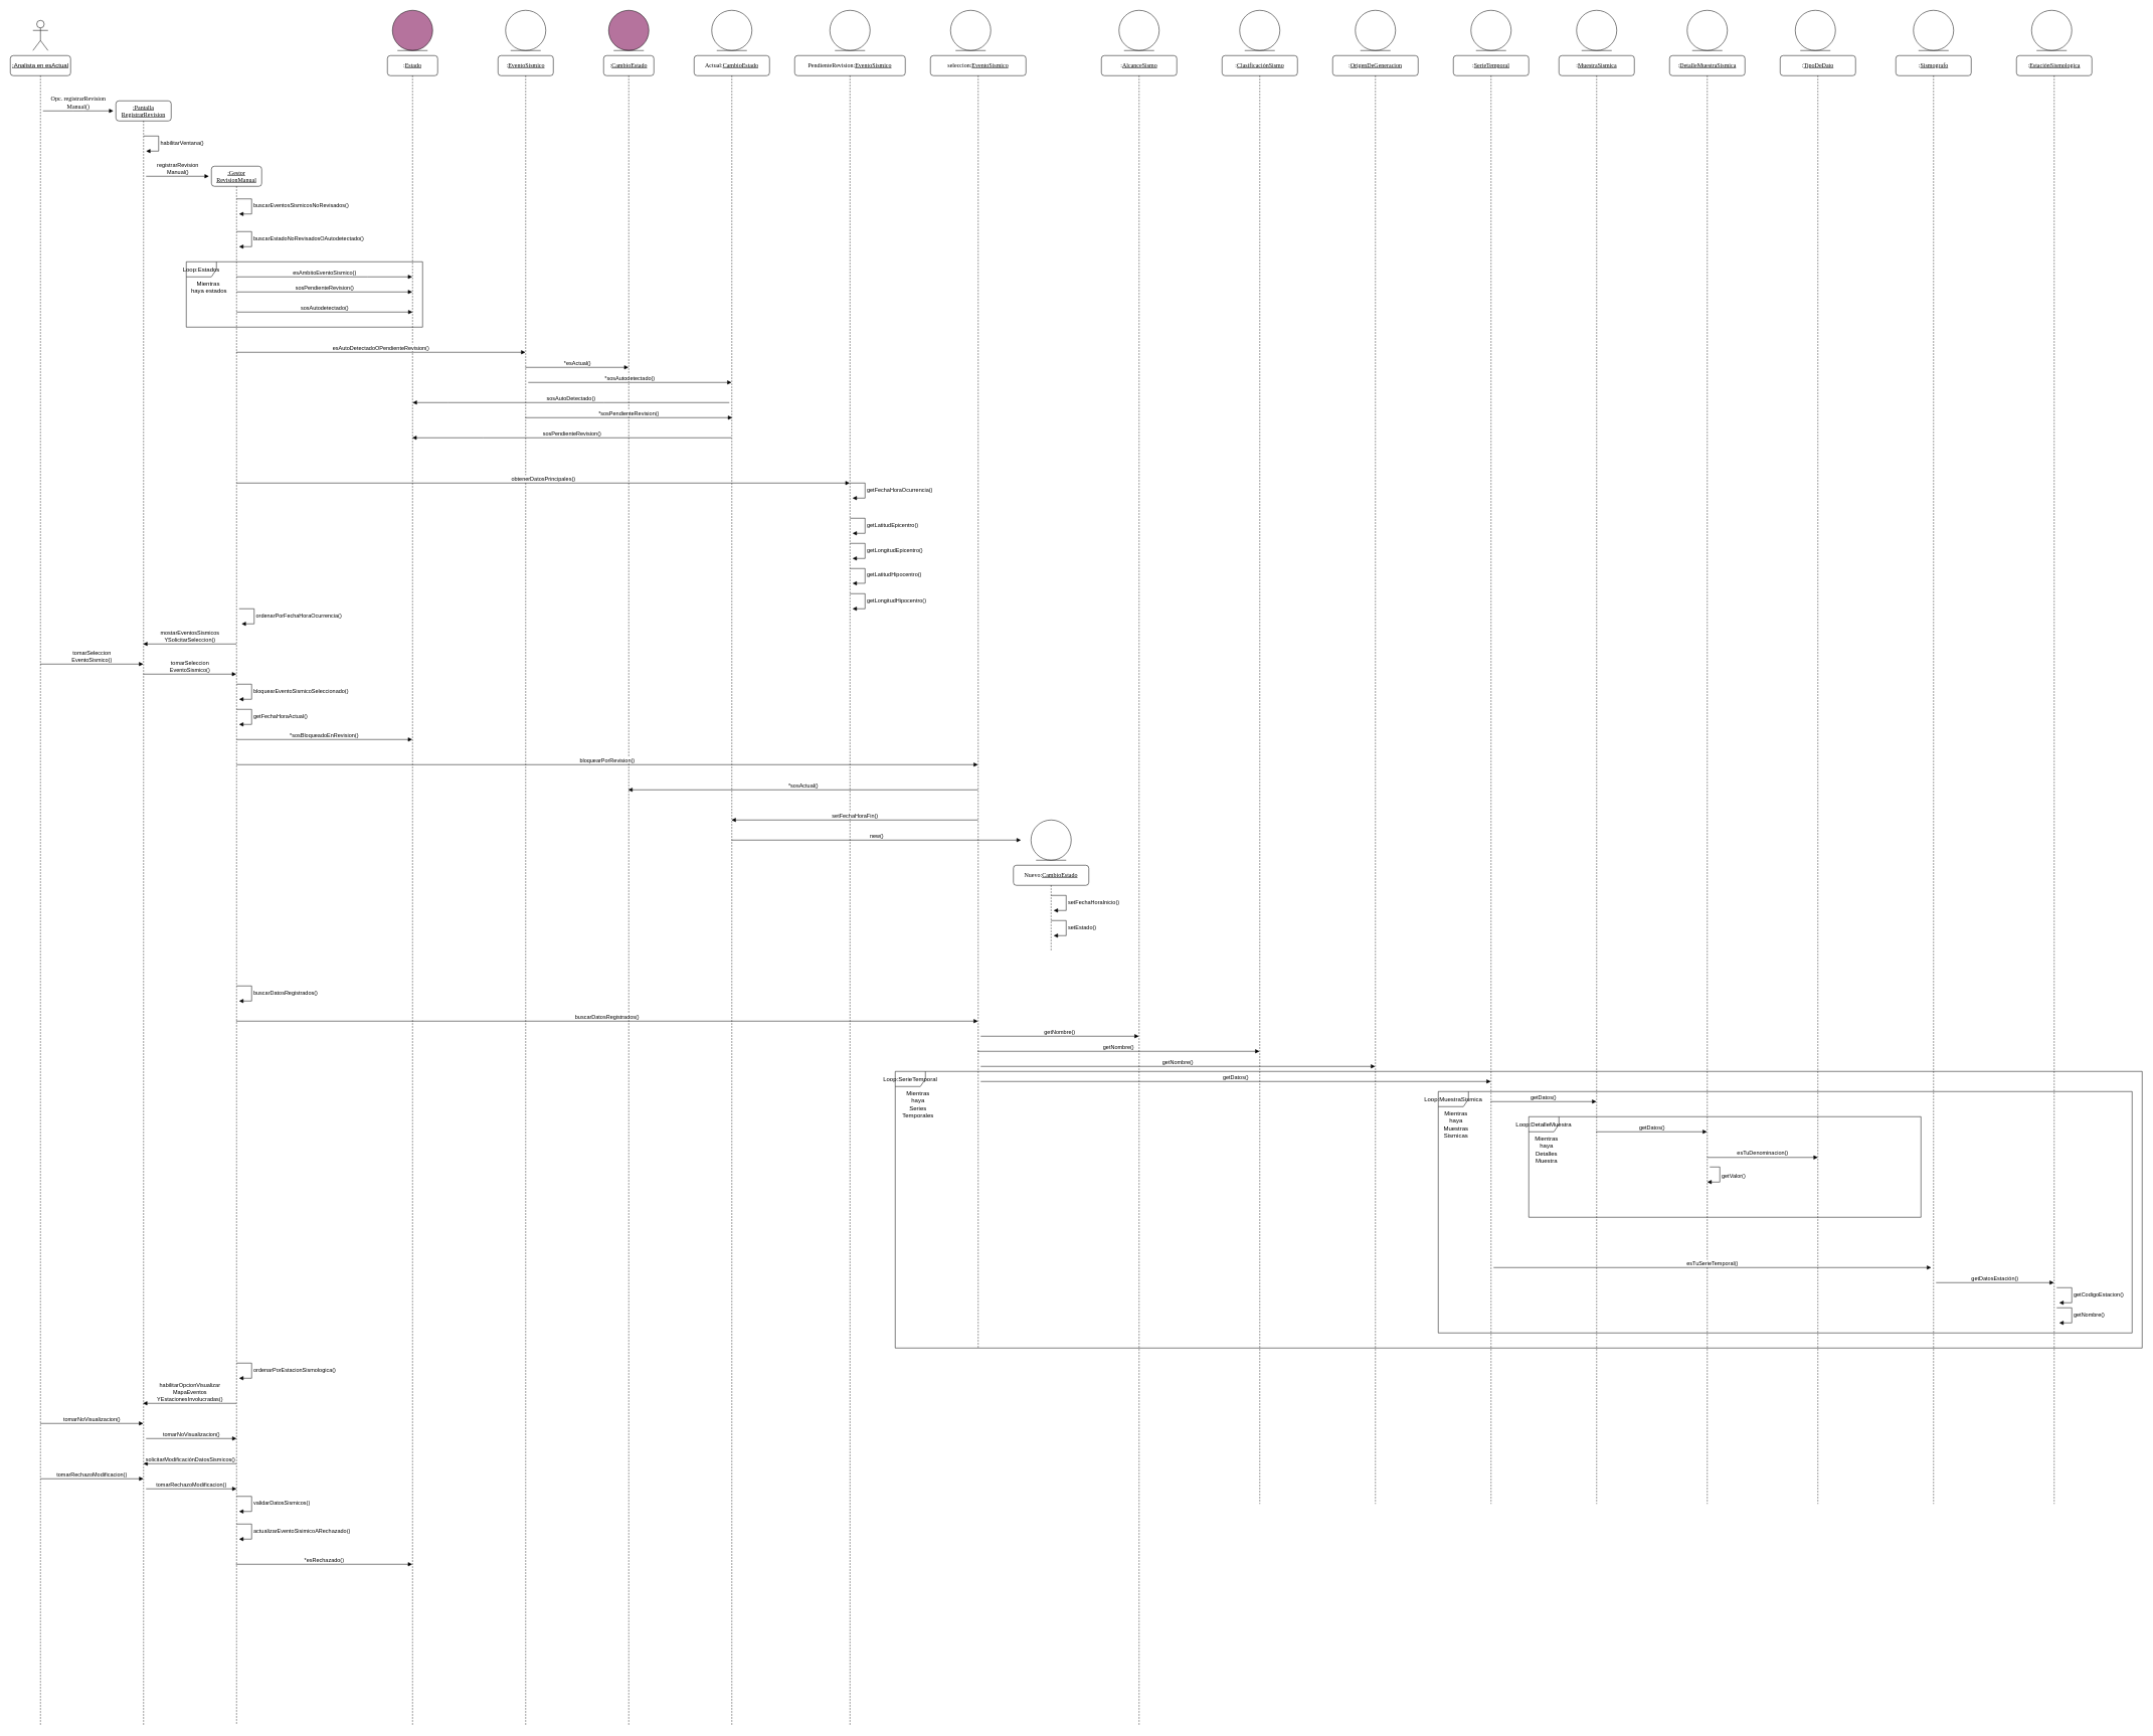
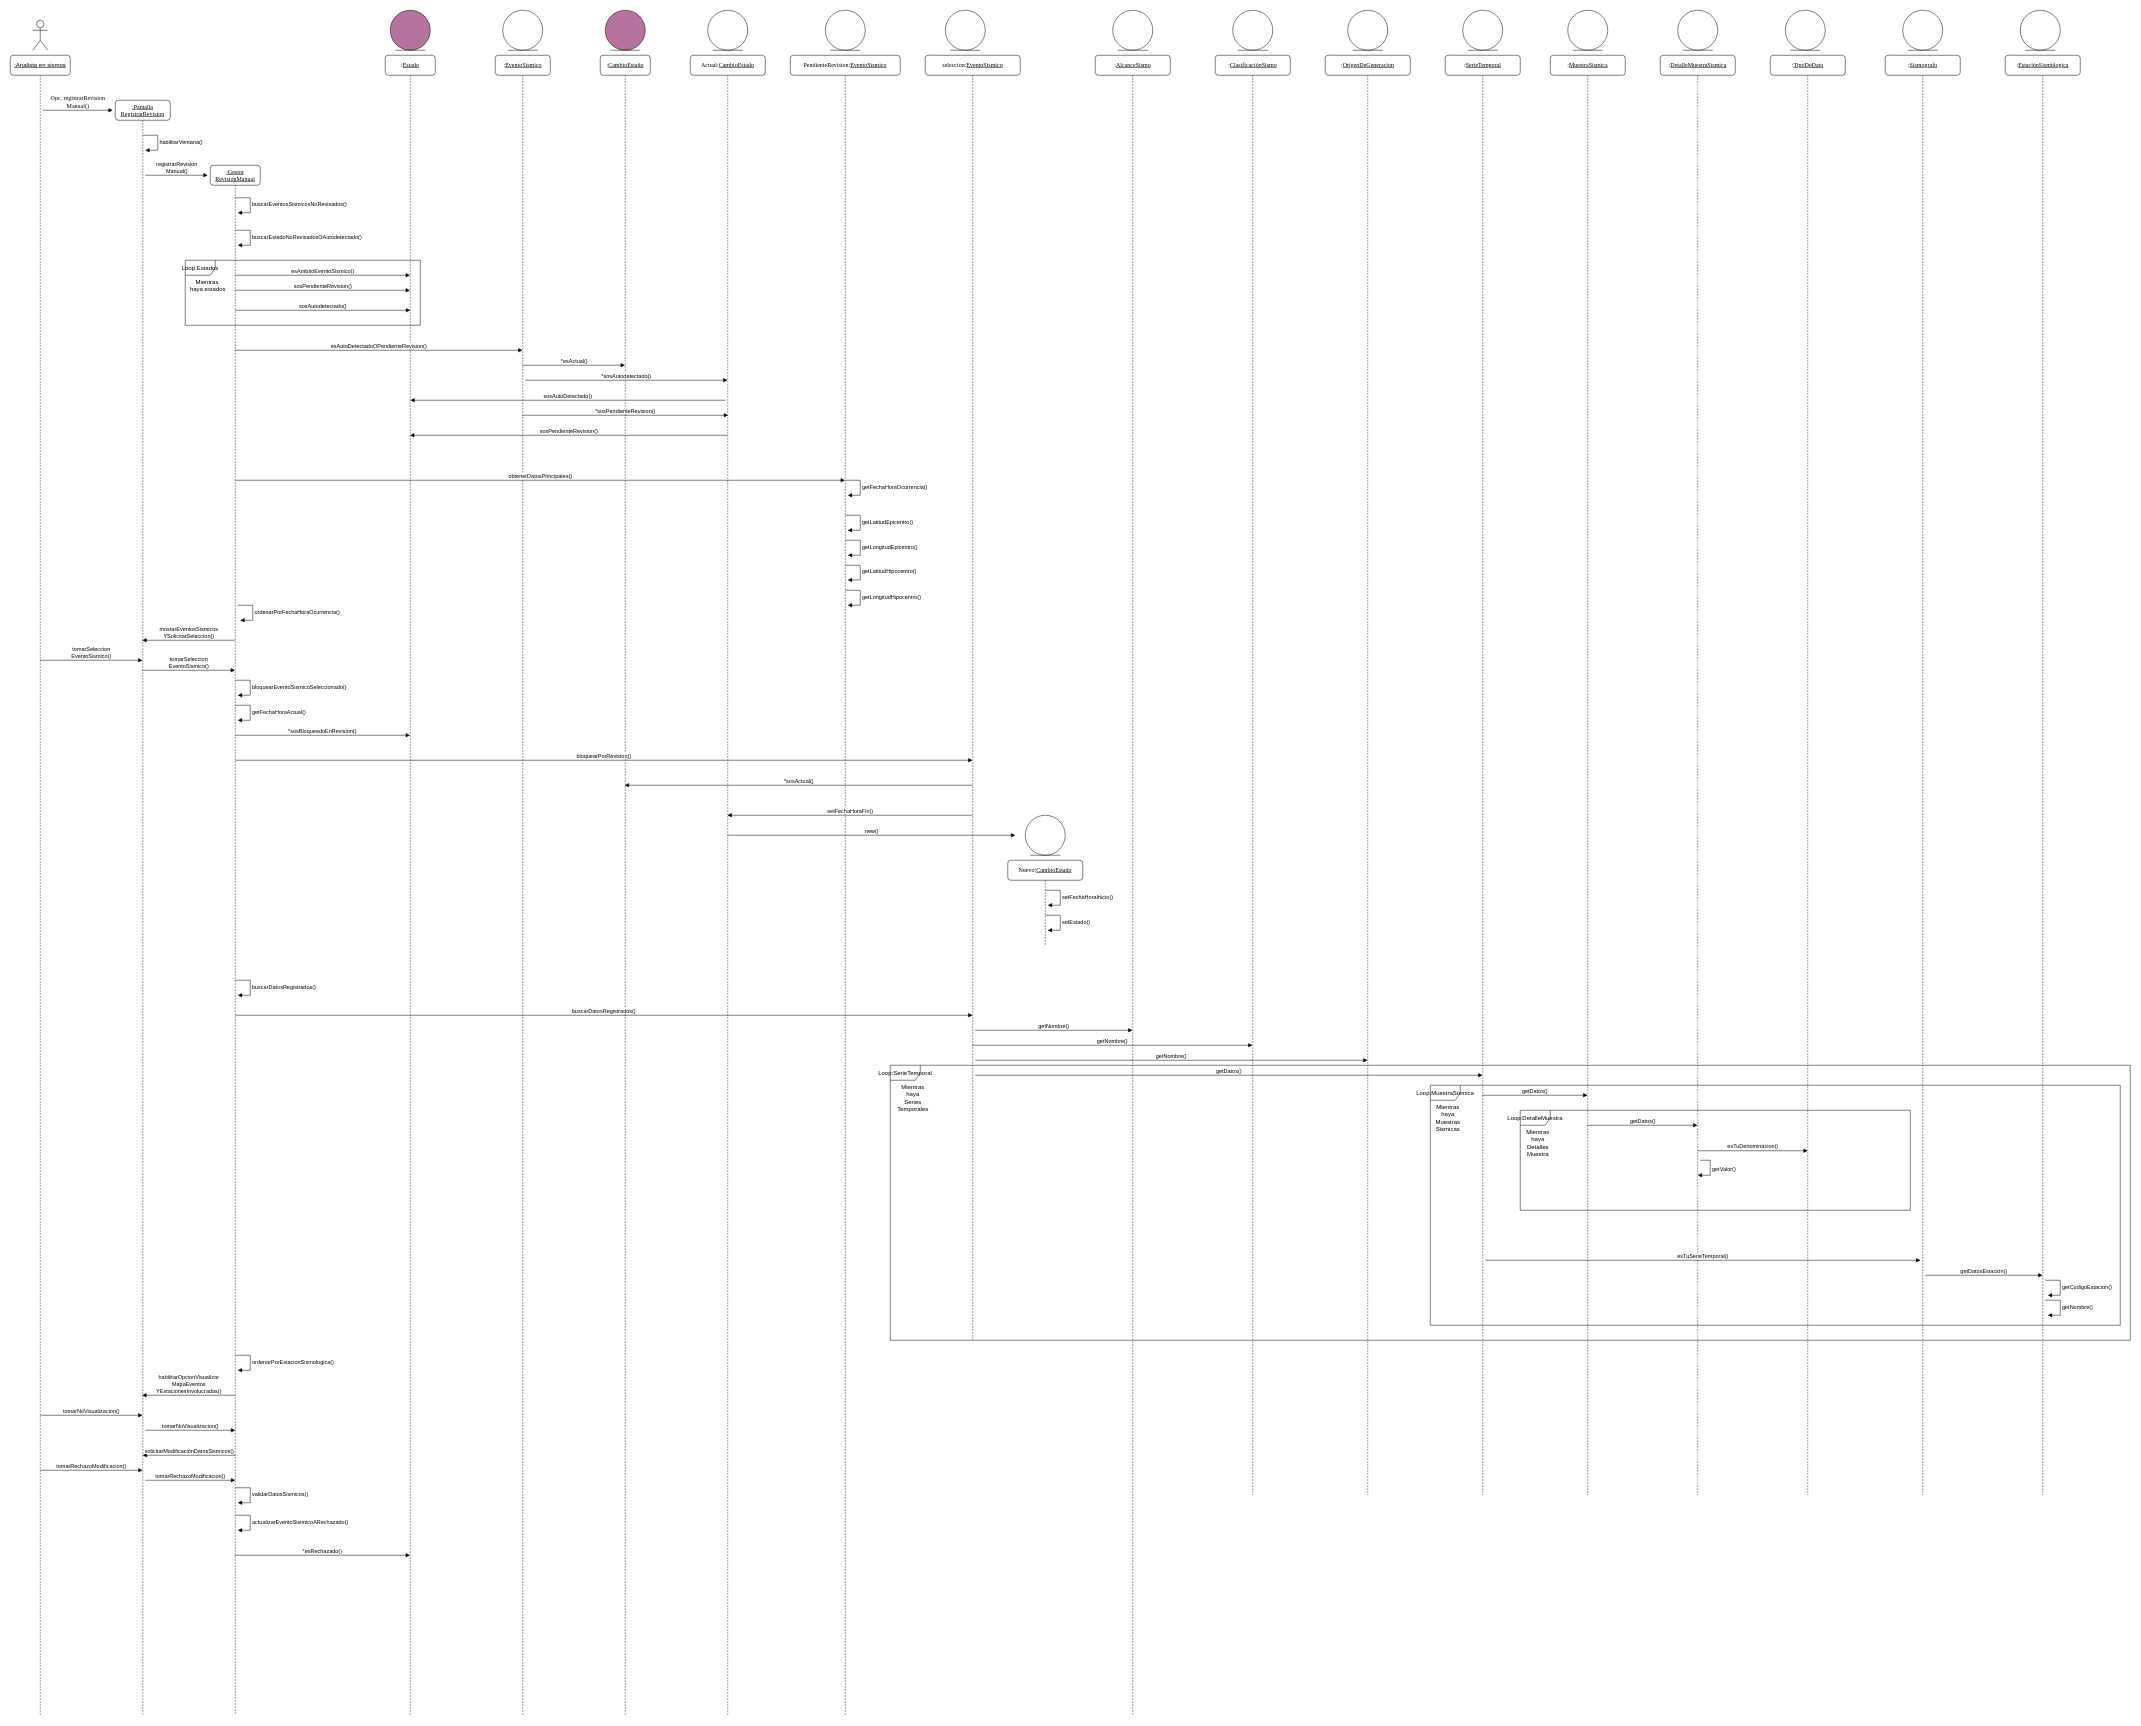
- <mxCell id="11" value="&lt;u&gt;:&lt;span style=&quot;font-family: Helvetica; text-wrap-mode: nowrap;&quot;&gt;Analista en esActual&lt;/span&gt;&lt;/u&gt;" style="shape=umlLifeline;perimeter=lifelinePerimeter;whiteSpace=wrap;html=1;container=1;collapsible=0;recursiveResize=0;outlineConnect=0;rounded=1;shadow=0;comic=0;labelBackgroundColor=none;strokeWidth=1;fontFamily=Verdana;fontSize=12;align=center;" parent="1" vertex="1"><mxGeometry x="20" y="110" width="120" height="3320" as="geometry" /></mxCell>
+ <mxCell id="11" value="&lt;u&gt;:&lt;span style=&quot;font-family: Helvetica; text-wrap-mode: nowrap;&quot;&gt;Analista en sismos&lt;/span&gt;&lt;/u&gt;" style="shape=umlLifeline;perimeter=lifelinePerimeter;whiteSpace=wrap;html=1;container=1;collapsible=0;recursiveResize=0;outlineConnect=0;rounded=1;shadow=0;comic=0;labelBackgroundColor=none;strokeWidth=1;fontFamily=Verdana;fontSize=12;align=center;" parent="1" vertex="1"><mxGeometry x="20" y="110" width="120" height="3320" as="geometry" /></mxCell>
